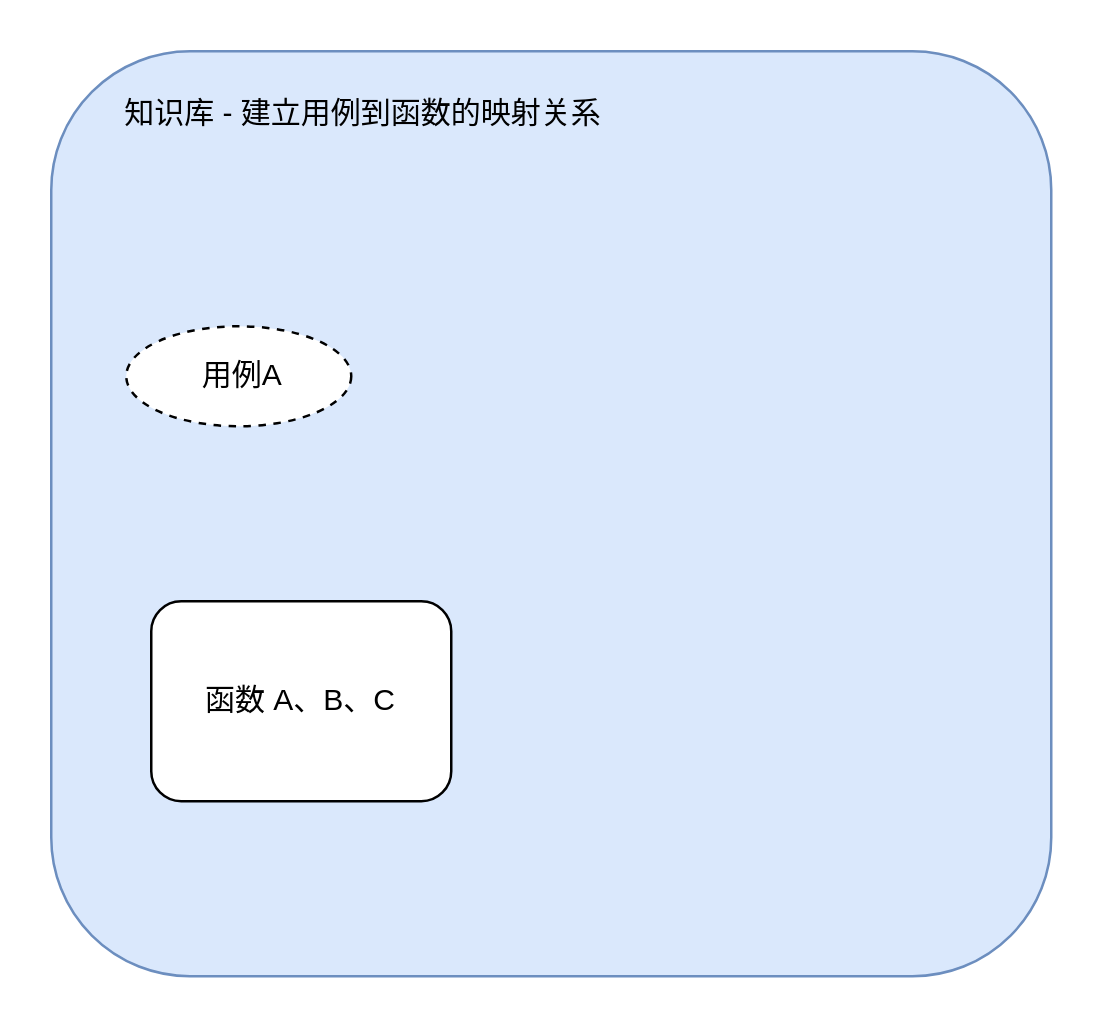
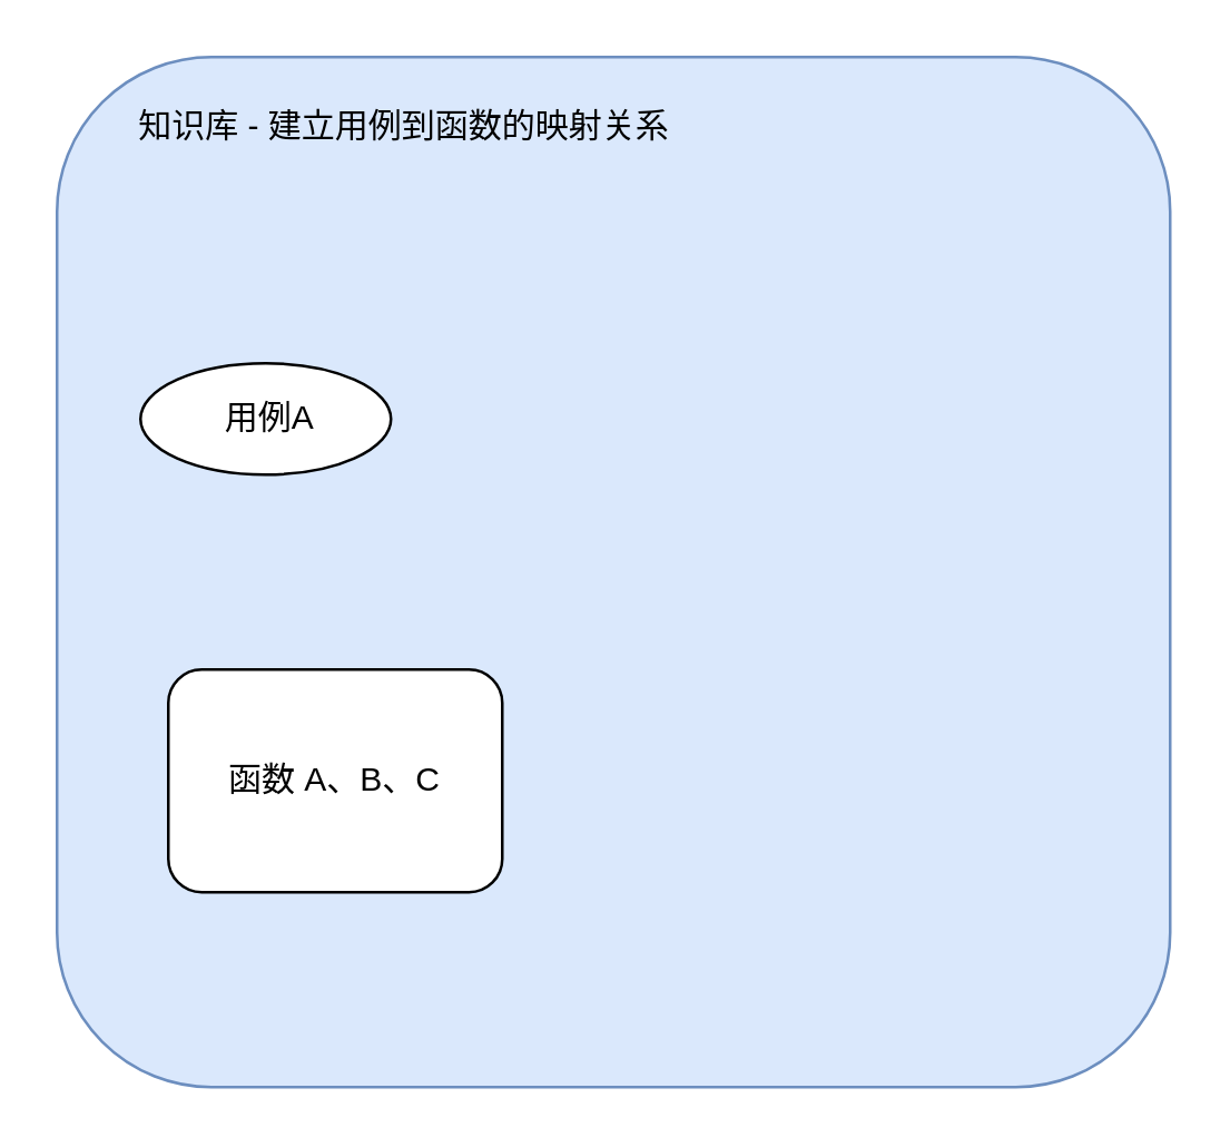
- <mxCell id="4" value="&amp;nbsp;用例A" style="ellipse;whiteSpace=wrap;html=1;dashed=1;" vertex="1" parent="1"><mxGeometry x="50" y="130" width="90" height="40" as="geometry" /></mxCell>
+ <mxCell id="4" value="&amp;nbsp;用例A" style="ellipse;whiteSpace=wrap;html=1;" vertex="1" parent="1"><mxGeometry x="50" y="130" width="90" height="40" as="geometry" /></mxCell>
